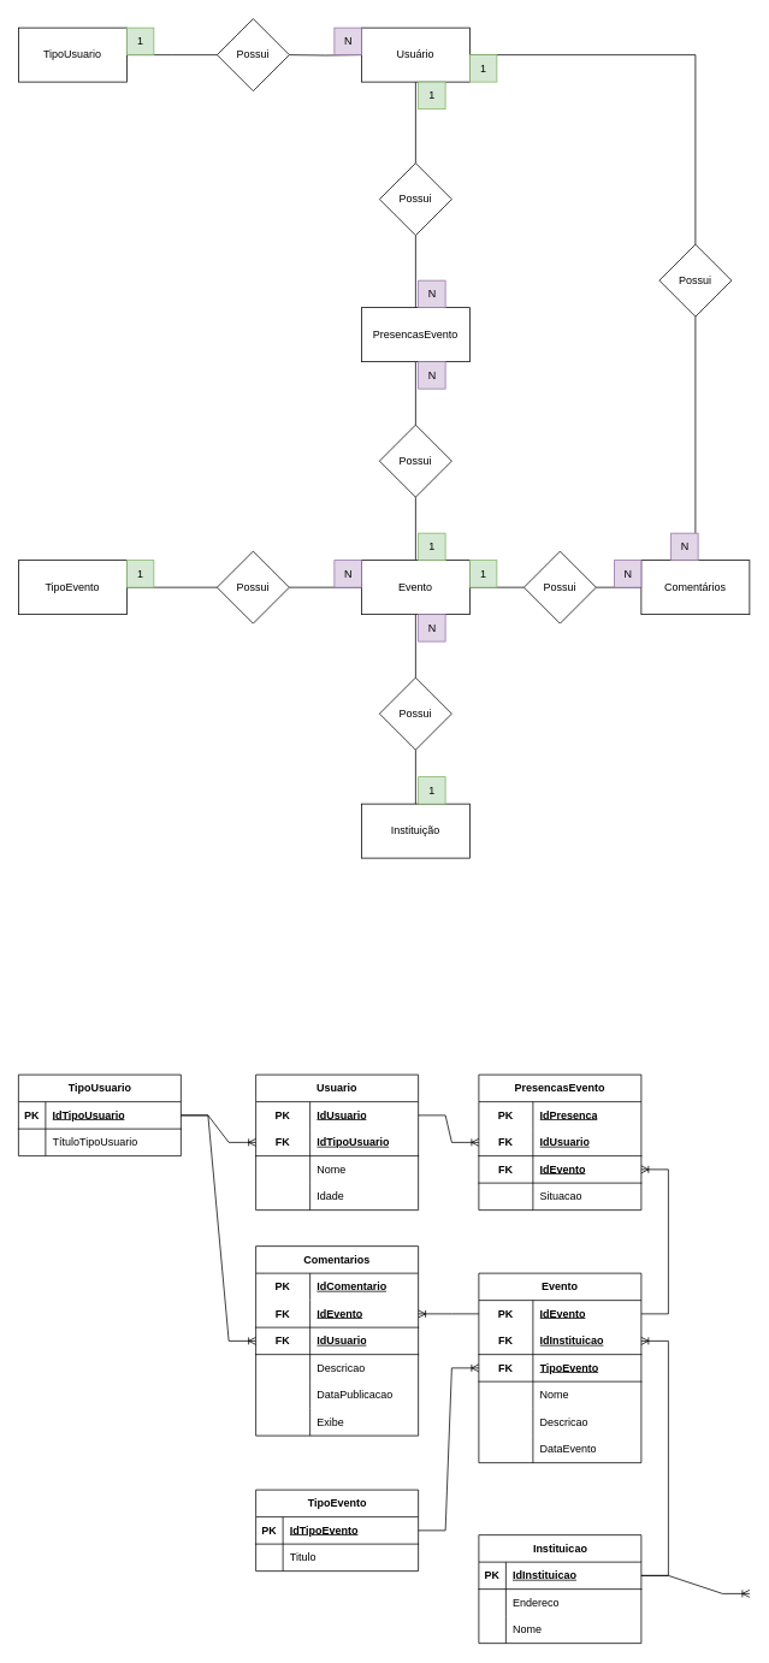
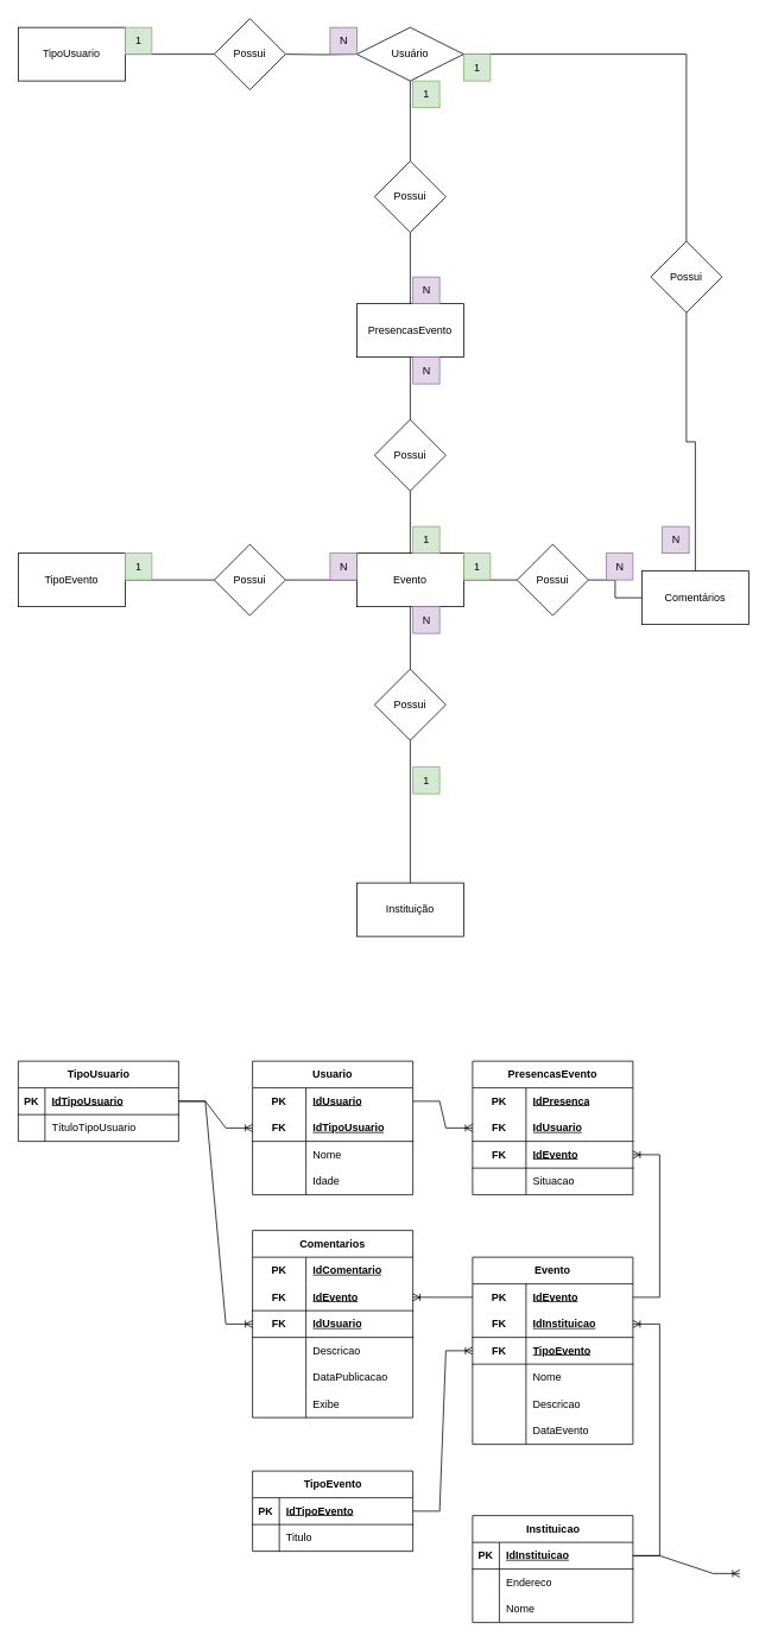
- <mxCell id="4" value="Usuário" style="rounded=0;whiteSpace=wrap;html=1;" vertex="1" parent="1"><mxGeometry x="400" y="30" width="120" height="60" as="geometry" /></mxCell>
+ <mxCell id="4" value="Usuário" style="rhombus;whiteSpace=wrap;html=1;" vertex="1" parent="1"><mxGeometry x="400" y="30" width="120" height="60" as="geometry" /></mxCell>
- <mxCell id="17" value="Comentários" style="rounded=0;whiteSpace=wrap;html=1;" vertex="1" parent="1"><mxGeometry x="710" y="620" width="120" height="60" as="geometry" /></mxCell>
+ <mxCell id="17" value="Comentários" style="rounded=0;whiteSpace=wrap;html=1;" vertex="1" parent="1"><mxGeometry x="720" y="640" width="120" height="60" as="geometry" /></mxCell>
- <mxCell id="16" value="Instituição" style="rounded=0;whiteSpace=wrap;html=1;" vertex="1" parent="1"><mxGeometry x="400" y="890" width="120" height="60" as="geometry" /></mxCell>
+ <mxCell id="16" value="Instituição" style="rounded=0;whiteSpace=wrap;html=1;" vertex="1" parent="1"><mxGeometry x="400" y="990" width="120" height="60" as="geometry" /></mxCell>
